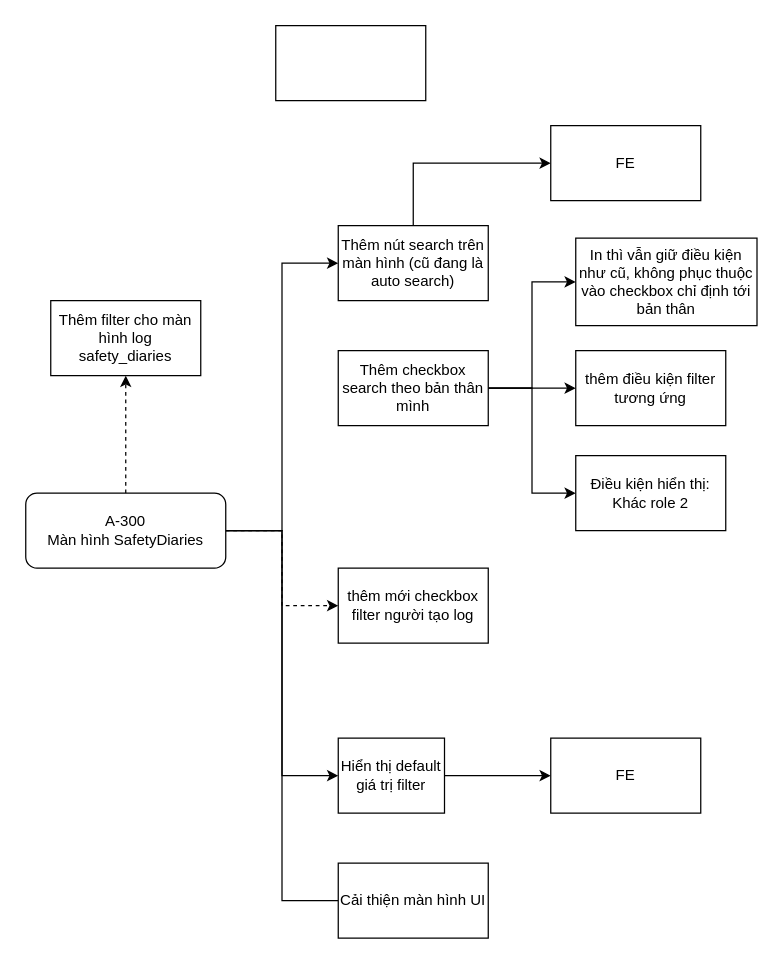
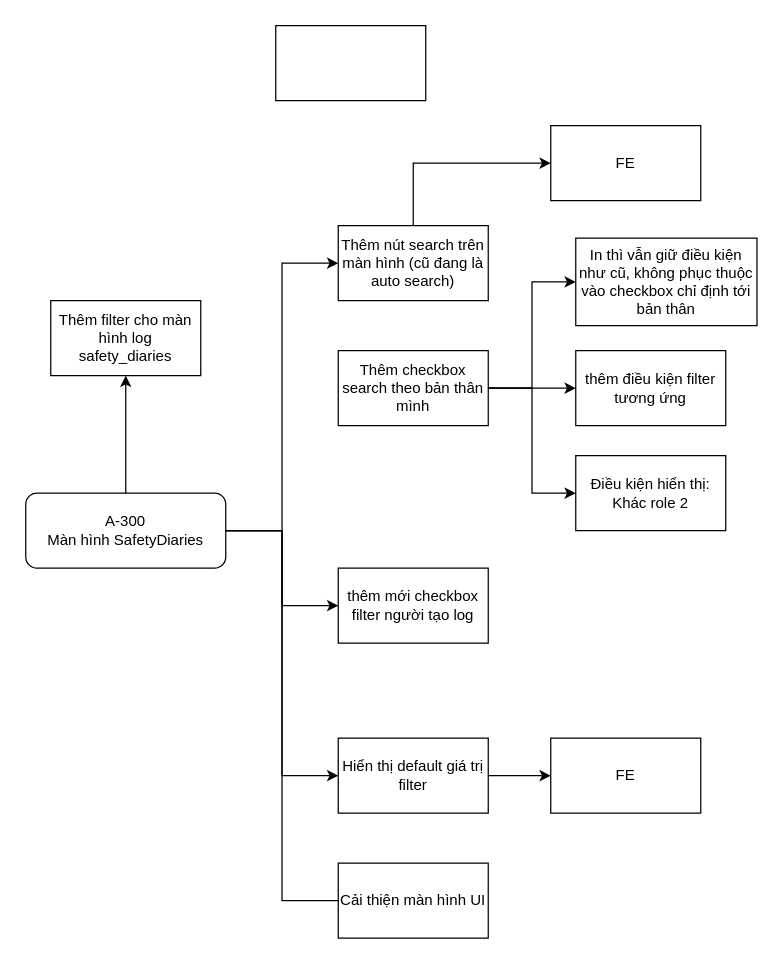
- <mxCell id="2" style="edgeStyle=orthogonalEdgeStyle;rounded=0;orthogonalLoop=1;jettySize=auto;html=1;exitX=0.5;exitY=0;exitDx=0;exitDy=0;entryX=0.5;entryY=1;entryDx=0;entryDy=0;dashed=1;" parent="1" source="7" target="8" edge="1"><mxGeometry relative="1" as="geometry" /></mxCell>
+ <mxCell id="2" style="edgeStyle=orthogonalEdgeStyle;rounded=0;orthogonalLoop=1;jettySize=auto;html=1;exitX=0.5;exitY=0;exitDx=0;exitDy=0;entryX=0.5;entryY=1;entryDx=0;entryDy=0;" parent="1" source="7" target="8" edge="1"><mxGeometry relative="1" as="geometry" /></mxCell>
- <mxCell id="4" style="edgeStyle=orthogonalEdgeStyle;rounded=0;orthogonalLoop=1;jettySize=auto;html=1;exitX=1;exitY=0.5;exitDx=0;exitDy=0;entryX=0;entryY=0.5;entryDx=0;entryDy=0;dashed=1;" parent="1" source="7" target="17" edge="1"><mxGeometry relative="1" as="geometry" /></mxCell>
+ <mxCell id="4" style="edgeStyle=orthogonalEdgeStyle;rounded=0;orthogonalLoop=1;jettySize=auto;html=1;exitX=1;exitY=0.5;exitDx=0;exitDy=0;entryX=0;entryY=0.5;entryDx=0;entryDy=0;" parent="1" source="7" target="17" edge="1"><mxGeometry relative="1" as="geometry" /></mxCell>
- <mxCell id="19" value="Hiển thị default giá trị filter" style="rounded=0;whiteSpace=wrap;html=1;" parent="1" vertex="1"><mxGeometry x="270" y="590" width="85" height="60" as="geometry" /></mxCell>
+ <mxCell id="19" value="Hiển thị default giá trị filter" style="rounded=0;whiteSpace=wrap;html=1;" parent="1" vertex="1"><mxGeometry x="270" y="590" width="120" height="60" as="geometry" /></mxCell>
